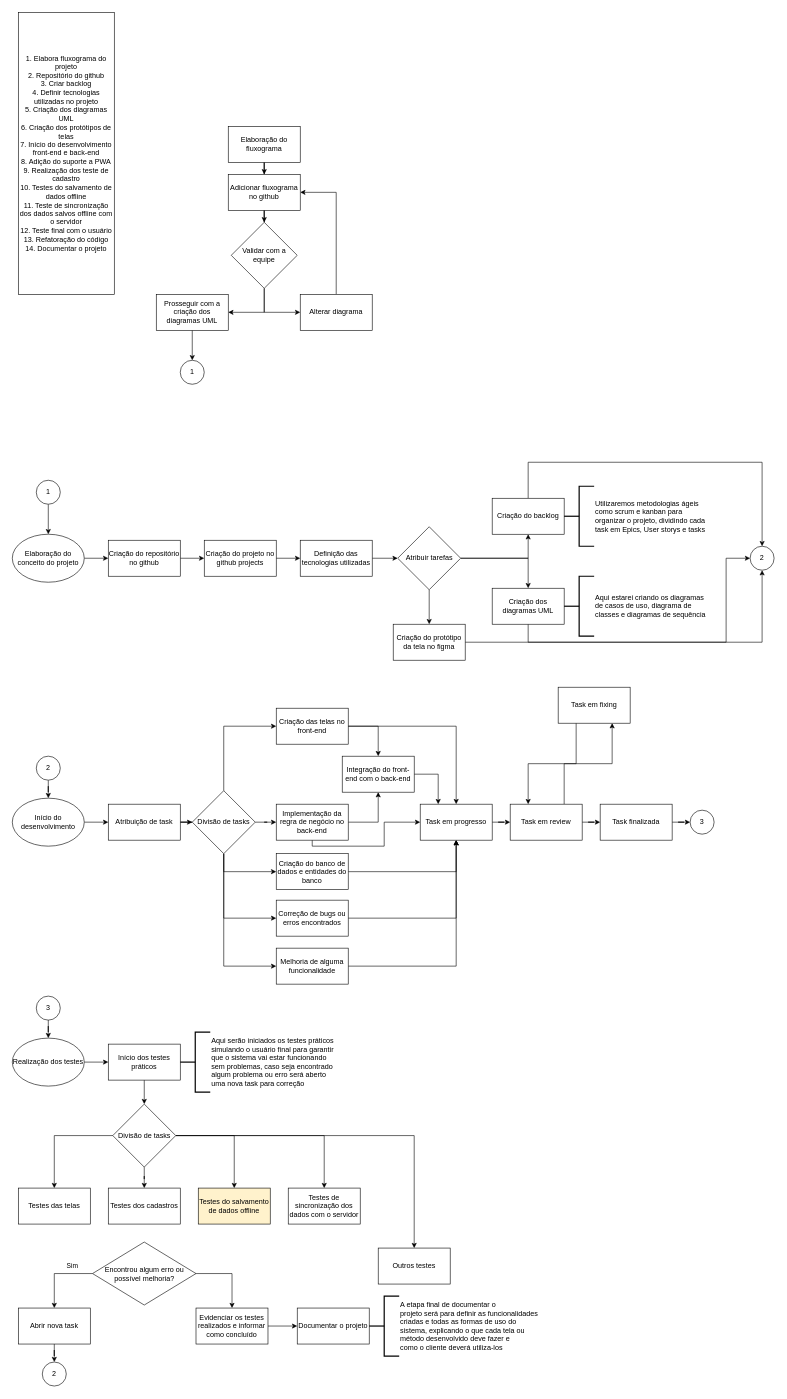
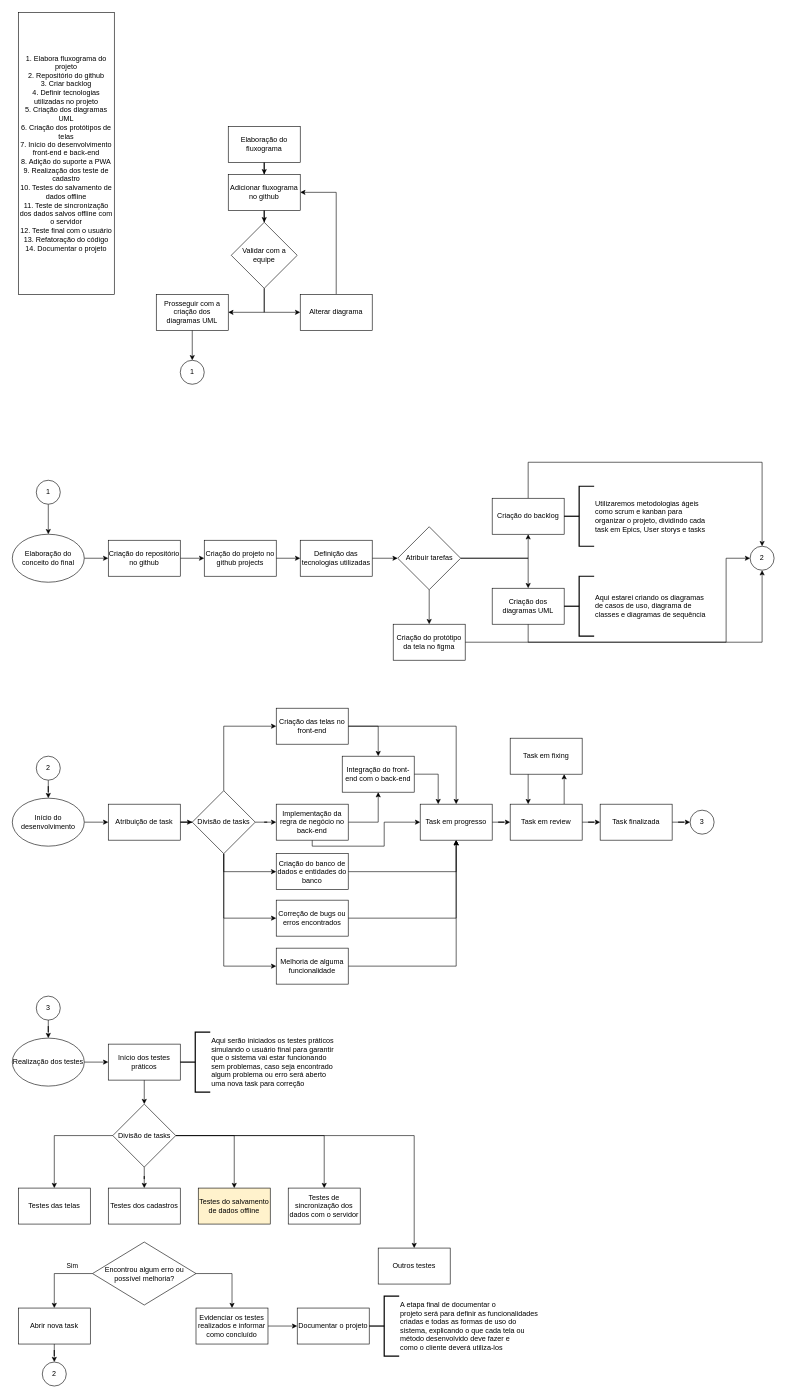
- <mxCell id="17" value="Elaboração do conceito do projeto" style="ellipse;whiteSpace=wrap;html=1;" vertex="1" parent="1"><mxGeometry x="20" y="890" width="120" height="80" as="geometry" /></mxCell>
+ <mxCell id="17" value="Elaboração do conceito do final" style="ellipse;whiteSpace=wrap;html=1;" vertex="1" parent="1"><mxGeometry x="20" y="890" width="120" height="80" as="geometry" /></mxCell>
- <mxCell id="69" value="Task em fixing" style="rounded=0;whiteSpace=wrap;html=1;" vertex="1" parent="1"><mxGeometry x="930" y="1145" width="120" height="60" as="geometry" /></mxCell>
+ <mxCell id="69" value="Task em fixing" style="rounded=0;whiteSpace=wrap;html=1;" vertex="1" parent="1"><mxGeometry x="850" y="1230" width="120" height="60" as="geometry" /></mxCell>
